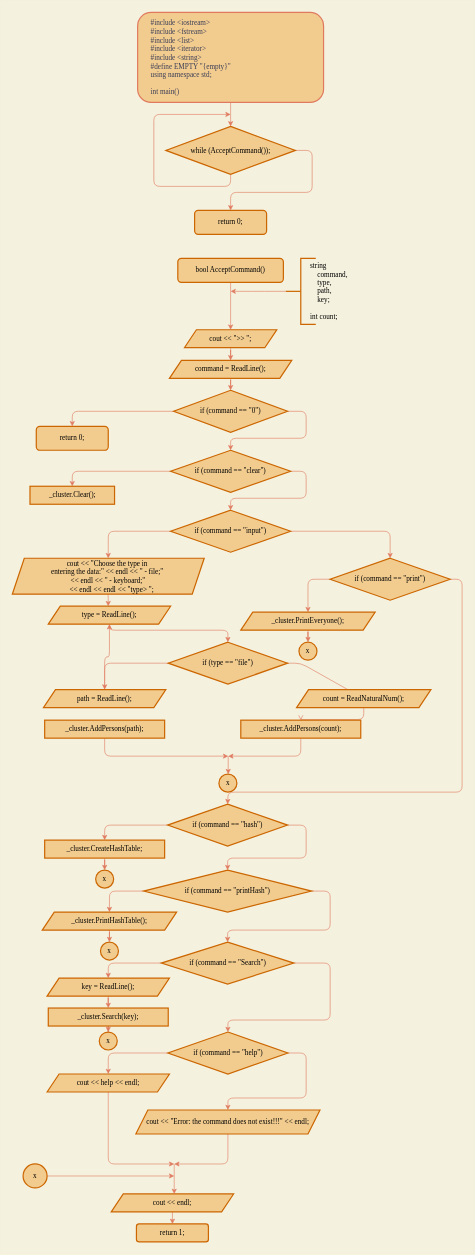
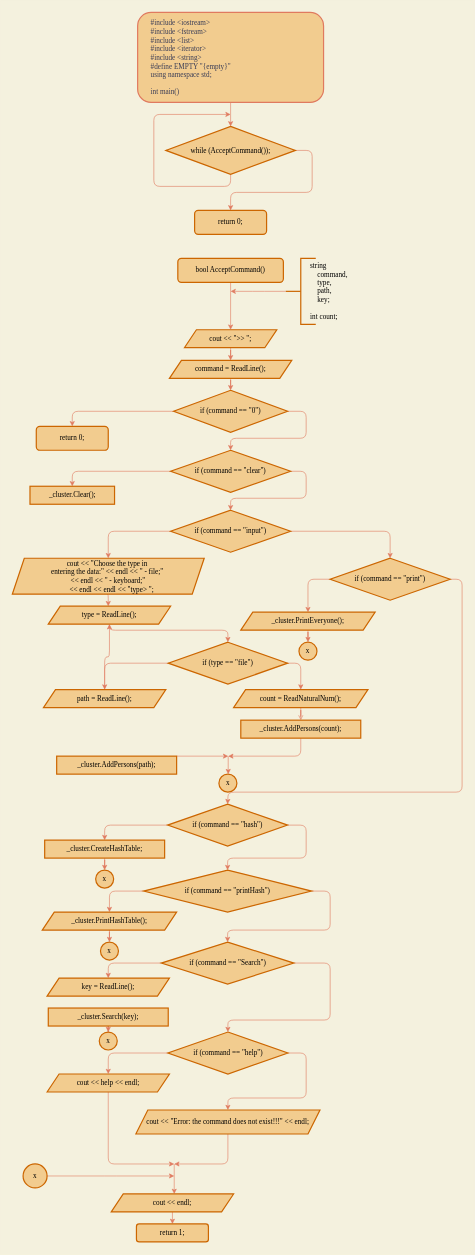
- <mxCell id="41" value="count = ReadNaturalNum();" style="shape=parallelogram;perimeter=parallelogramPerimeter;whiteSpace=wrap;html=1;fixedSize=1;rounded=0;labelBackgroundColor=none;sketch=0;strokeColor=#CC6600;strokeWidth=2;fillColor=#F2CC8F;fontFamily=Cascadia mono;fontColor=none;align=center;" vertex="1" parent="1"><mxGeometry x="494" y="1149" width="224" height="30" as="geometry" /></mxCell>
+ <mxCell id="41" value="count = ReadNaturalNum();" style="shape=parallelogram;perimeter=parallelogramPerimeter;whiteSpace=wrap;html=1;fixedSize=1;rounded=0;labelBackgroundColor=none;sketch=0;strokeColor=#CC6600;strokeWidth=2;fillColor=#F2CC8F;fontFamily=Cascadia mono;fontColor=none;align=center;" vertex="1" parent="1"><mxGeometry x="389" y="1149" width="224" height="30" as="geometry" /></mxCell>
- <mxCell id="39" value="_cluster.AddPersons(path);" style="rounded=0;whiteSpace=wrap;html=1;labelBackgroundColor=none;sketch=0;strokeColor=#CC6600;strokeWidth=2;fillColor=#F2CC8F;fontFamily=Cascadia mono;fontColor=none;align=center;" vertex="1" parent="1"><mxGeometry x="74" y="1200" width="200" height="30" as="geometry" /></mxCell>
+ <mxCell id="39" value="_cluster.AddPersons(path);" style="rounded=0;whiteSpace=wrap;html=1;labelBackgroundColor=none;sketch=0;strokeColor=#CC6600;strokeWidth=2;fillColor=#F2CC8F;fontFamily=Cascadia mono;fontColor=none;align=center;" vertex="1" parent="1"><mxGeometry x="94" y="1260" width="200" height="30" as="geometry" /></mxCell>
- <mxCell id="62" style="edgeStyle=orthogonalEdgeStyle;curved=0;rounded=1;sketch=0;orthogonalLoop=1;jettySize=auto;html=1;entryX=0.5;entryY=0;entryDx=0;entryDy=0;strokeColor=#E07A5F;fillColor=#F2CC8F;fontFamily=Cascadia mono;fontColor=none;" edge="1" parent="1" source="63" target="65"><mxGeometry relative="1" as="geometry" /></mxCell>
